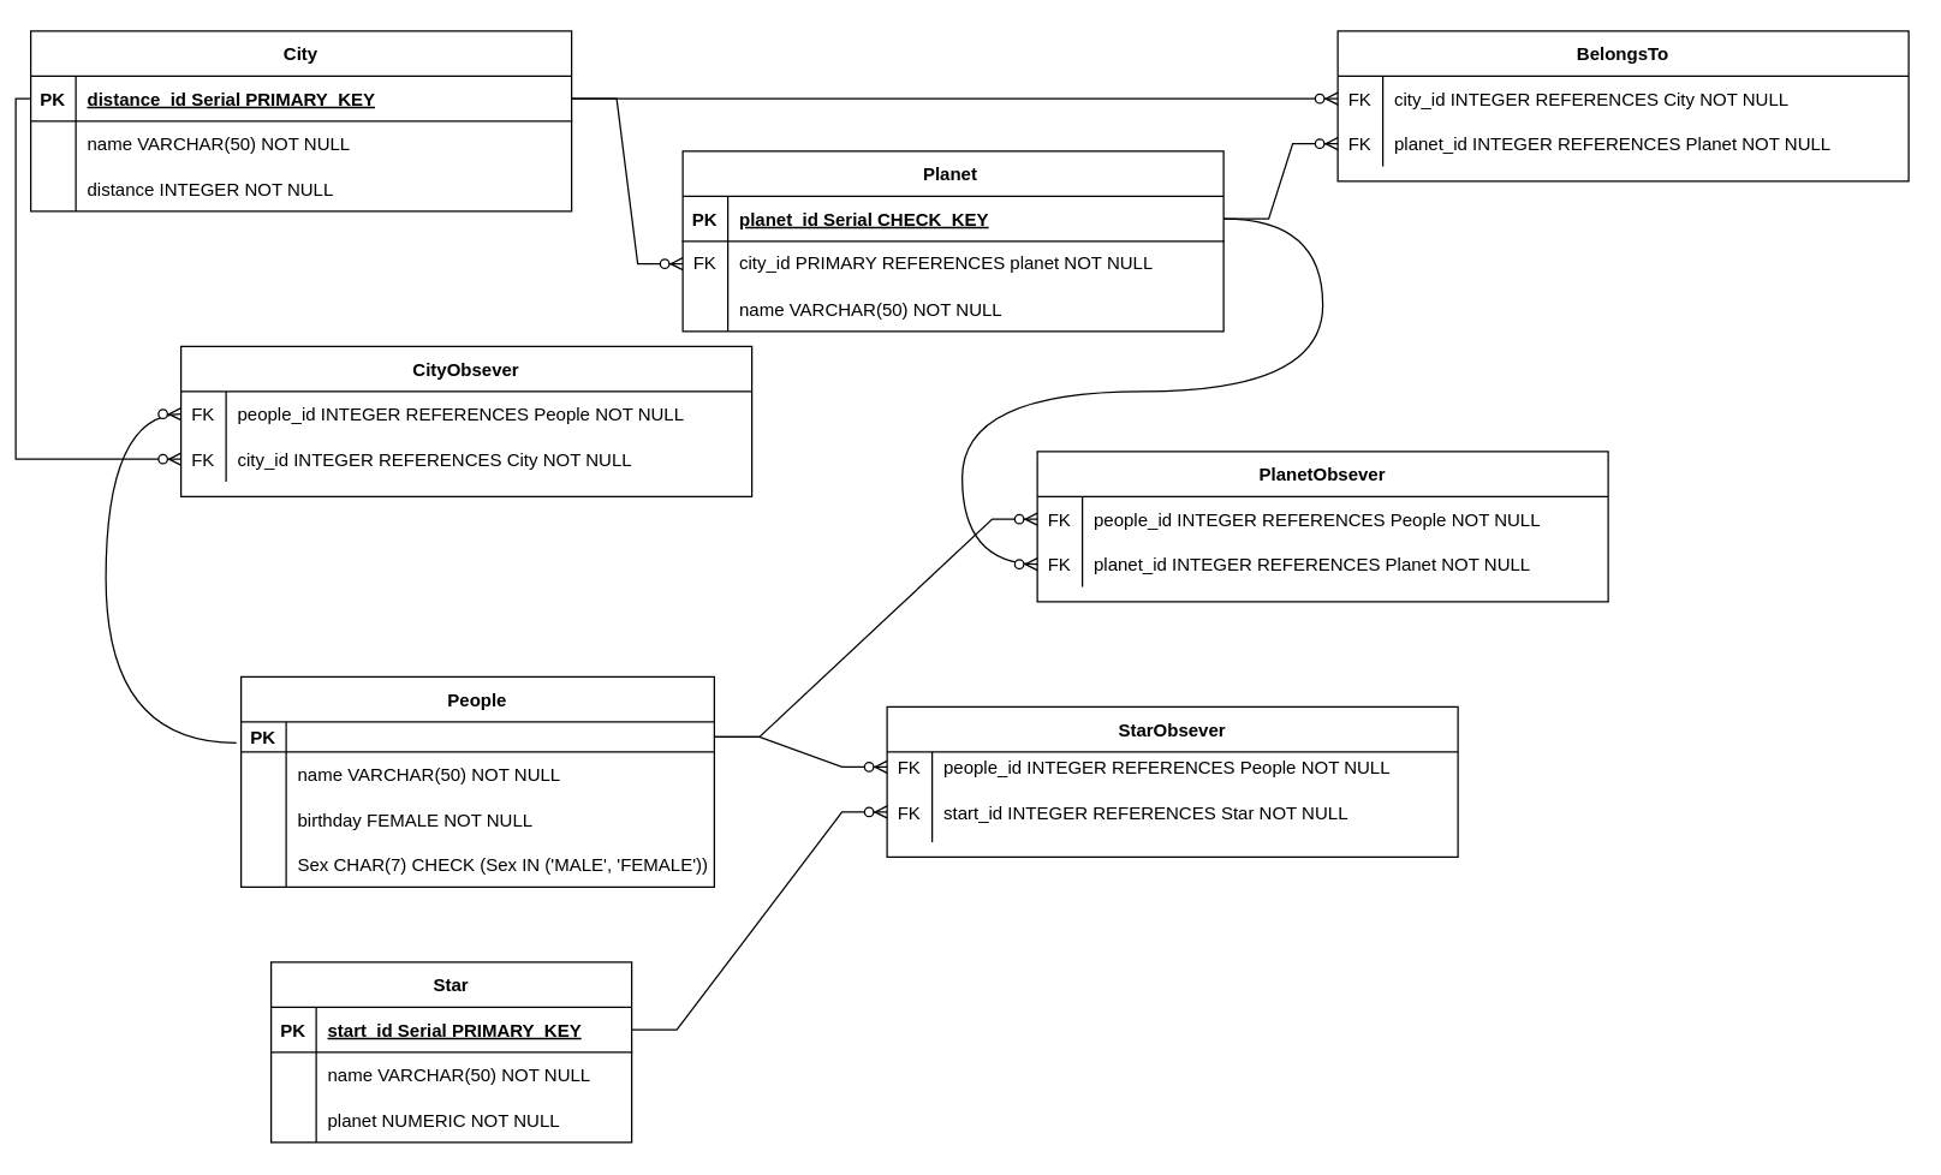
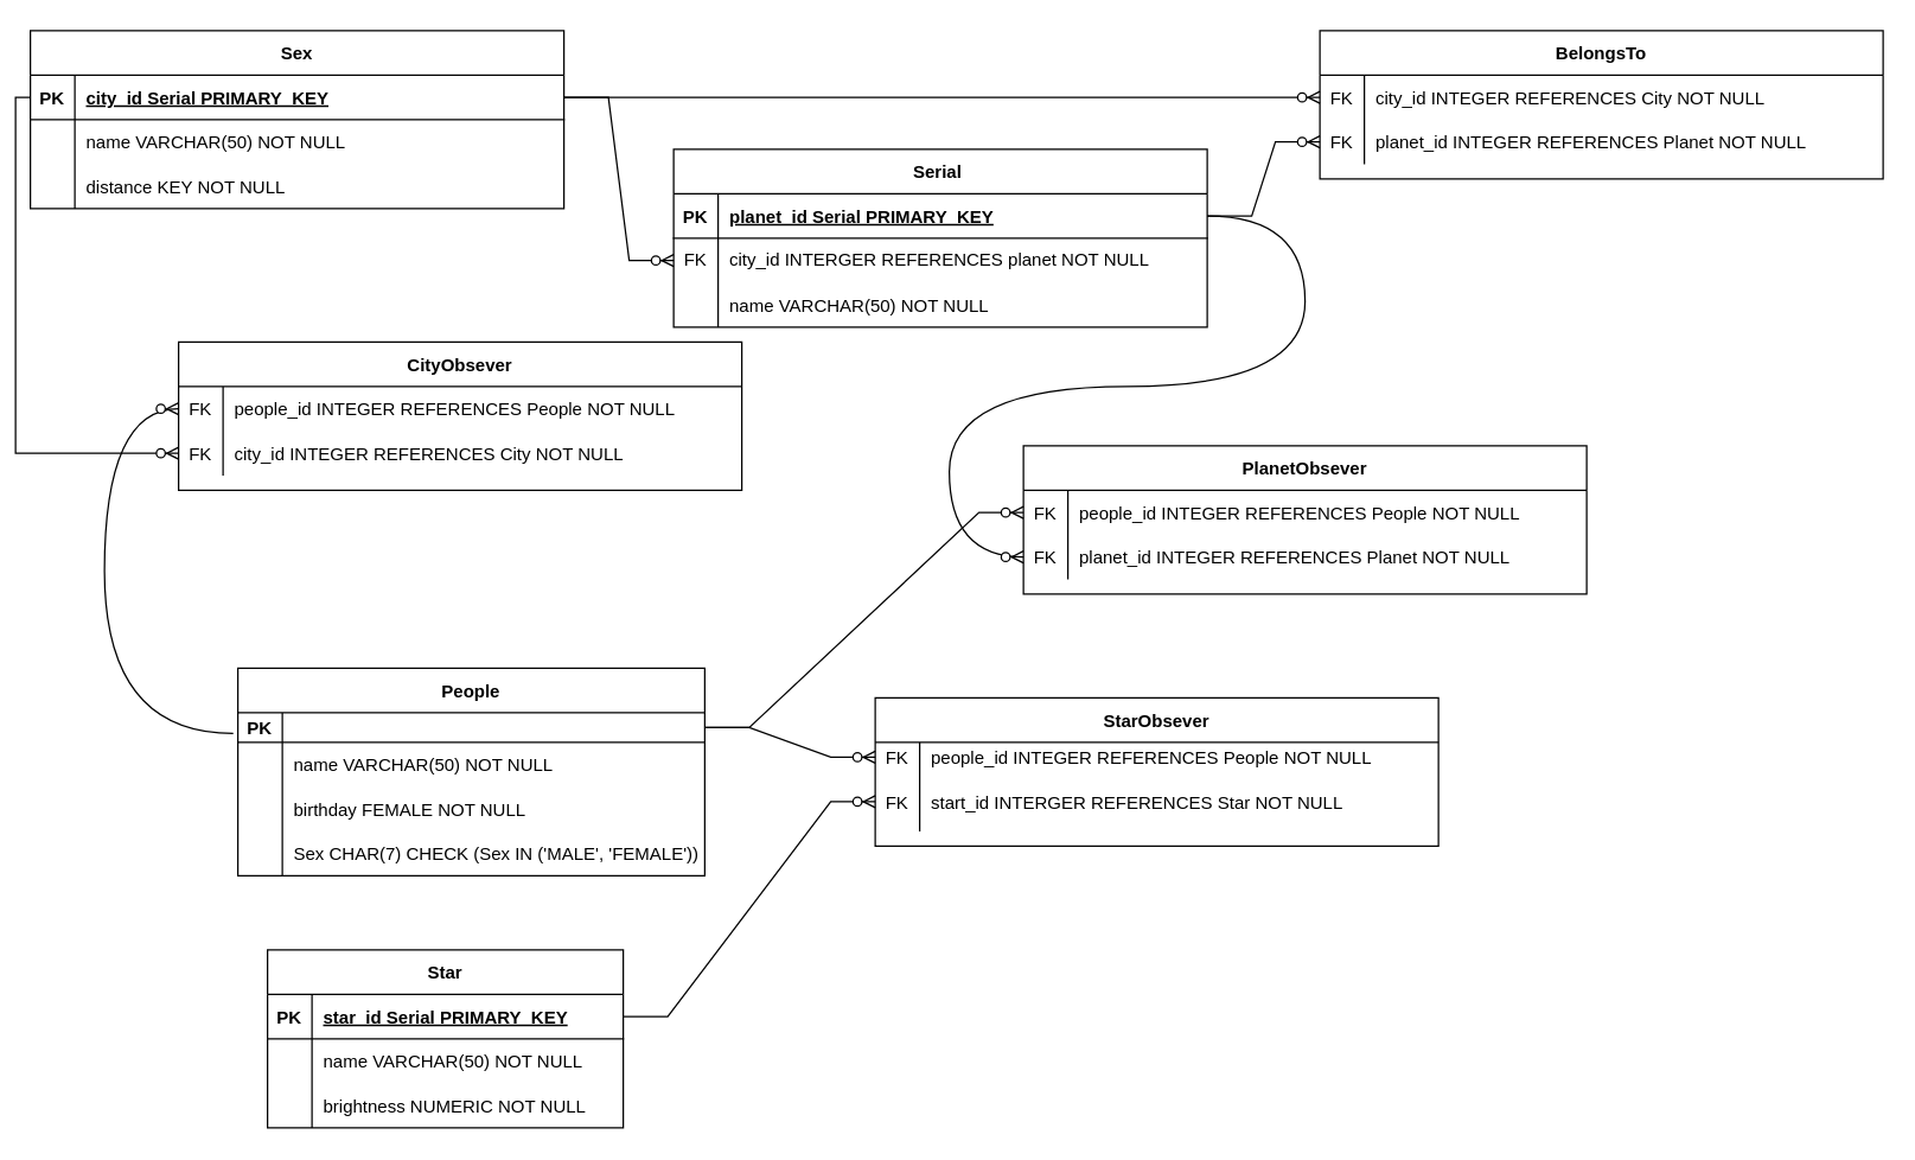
- <mxCell id="34" value="City" style="shape=table;startSize=30;container=1;collapsible=1;childLayout=tableLayout;fixedRows=1;rowLines=0;fontStyle=1;align=center;resizeLast=1;" vertex="1" parent="1"><mxGeometry x="20" y="20" width="360" height="120" as="geometry"><mxRectangle x="50" y="60" width="80" height="30" as="alternateBounds" /></mxGeometry></mxCell>
+ <mxCell id="34" value="Sex" style="shape=table;startSize=30;container=1;collapsible=1;childLayout=tableLayout;fixedRows=1;rowLines=0;fontStyle=1;align=center;resizeLast=1;" vertex="1" parent="1"><mxGeometry x="20" y="20" width="360" height="120" as="geometry"><mxRectangle x="50" y="60" width="80" height="30" as="alternateBounds" /></mxGeometry></mxCell>
- <mxCell id="37" value="distance_id Serial PRIMARY_KEY" style="shape=partialRectangle;overflow=hidden;connectable=0;fillColor=none;top=0;left=0;bottom=0;right=0;align=left;spacingLeft=6;fontStyle=5;" vertex="1" parent="35"><mxGeometry x="30" width="330" height="30" as="geometry"><mxRectangle width="330" height="30" as="alternateBounds" /></mxGeometry></mxCell>
+ <mxCell id="37" value="city_id Serial PRIMARY_KEY" style="shape=partialRectangle;overflow=hidden;connectable=0;fillColor=none;top=0;left=0;bottom=0;right=0;align=left;spacingLeft=6;fontStyle=5;" vertex="1" parent="35"><mxGeometry x="30" width="330" height="30" as="geometry"><mxRectangle width="330" height="30" as="alternateBounds" /></mxGeometry></mxCell>
- <mxCell id="2" value="Planet " style="shape=table;startSize=30;container=1;collapsible=1;childLayout=tableLayout;fixedRows=1;rowLines=0;fontStyle=1;align=center;resizeLast=1;" vertex="1" parent="1"><mxGeometry x="454" y="100" width="360" height="120" as="geometry"><mxRectangle x="570" y="80" width="80" height="30" as="alternateBounds" /></mxGeometry></mxCell>
+ <mxCell id="2" value="Serial " style="shape=table;startSize=30;container=1;collapsible=1;childLayout=tableLayout;fixedRows=1;rowLines=0;fontStyle=1;align=center;resizeLast=1;" vertex="1" parent="1"><mxGeometry x="454" y="100" width="360" height="120" as="geometry"><mxRectangle x="570" y="80" width="80" height="30" as="alternateBounds" /></mxGeometry></mxCell>
- <mxCell id="43" value="distance INTEGER NOT NULL" style="shape=partialRectangle;connectable=0;fillColor=none;top=0;left=0;bottom=0;right=0;align=left;spacingLeft=6;overflow=hidden;" vertex="1" parent="41"><mxGeometry x="30" width="330" height="30" as="geometry"><mxRectangle width="330" height="30" as="alternateBounds" /></mxGeometry></mxCell>
+ <mxCell id="43" value="distance KEY NOT NULL" style="shape=partialRectangle;connectable=0;fillColor=none;top=0;left=0;bottom=0;right=0;align=left;spacingLeft=6;overflow=hidden;" vertex="1" parent="41"><mxGeometry x="30" width="330" height="30" as="geometry"><mxRectangle width="330" height="30" as="alternateBounds" /></mxGeometry></mxCell>
- <mxCell id="5" value="planet_id Serial CHECK_KEY" style="shape=partialRectangle;overflow=hidden;connectable=0;fillColor=none;top=0;left=0;bottom=0;right=0;align=left;spacingLeft=6;fontStyle=5;" vertex="1" parent="3"><mxGeometry x="30" width="330" height="30" as="geometry"><mxRectangle width="330" height="30" as="alternateBounds" /></mxGeometry></mxCell>
+ <mxCell id="5" value="planet_id Serial PRIMARY_KEY" style="shape=partialRectangle;overflow=hidden;connectable=0;fillColor=none;top=0;left=0;bottom=0;right=0;align=left;spacingLeft=6;fontStyle=5;" vertex="1" parent="3"><mxGeometry x="30" width="330" height="30" as="geometry"><mxRectangle width="330" height="30" as="alternateBounds" /></mxGeometry></mxCell>
- <mxCell id="8" value="city_id PRIMARY REFERENCES planet NOT NULL" style="shape=partialRectangle;connectable=0;fillColor=none;top=0;left=0;bottom=0;right=0;align=left;spacingLeft=6;fontStyle=0;overflow=hidden;whiteSpace=wrap;html=1;" vertex="1" parent="6"><mxGeometry x="30" width="330" height="30" as="geometry"><mxRectangle width="330" height="30" as="alternateBounds" /></mxGeometry></mxCell>
+ <mxCell id="8" value="city_id INTERGER REFERENCES planet NOT NULL" style="shape=partialRectangle;connectable=0;fillColor=none;top=0;left=0;bottom=0;right=0;align=left;spacingLeft=6;fontStyle=0;overflow=hidden;whiteSpace=wrap;html=1;" vertex="1" parent="6"><mxGeometry x="30" width="330" height="30" as="geometry"><mxRectangle width="330" height="30" as="alternateBounds" /></mxGeometry></mxCell>
- <mxCell id="50" value="start_id INTEGER REFERENCES Star NOT NULL" style="shape=partialRectangle;overflow=hidden;connectable=0;fillColor=none;top=0;left=0;bottom=0;right=0;align=left;spacingLeft=6;" vertex="1" parent="48"><mxGeometry x="30" width="350" height="40" as="geometry"><mxRectangle width="350" height="40" as="alternateBounds" /></mxGeometry></mxCell>
+ <mxCell id="50" value="start_id INTERGER REFERENCES Star NOT NULL" style="shape=partialRectangle;overflow=hidden;connectable=0;fillColor=none;top=0;left=0;bottom=0;right=0;align=left;spacingLeft=6;" vertex="1" parent="48"><mxGeometry x="30" width="350" height="40" as="geometry"><mxRectangle width="350" height="40" as="alternateBounds" /></mxGeometry></mxCell>
- <mxCell id="27" value="start_id Serial PRIMARY_KEY" style="shape=partialRectangle;overflow=hidden;connectable=0;fillColor=none;top=0;left=0;bottom=0;right=0;align=left;spacingLeft=6;fontStyle=5;" vertex="1" parent="25"><mxGeometry x="30" width="210" height="30" as="geometry"><mxRectangle width="210" height="30" as="alternateBounds" /></mxGeometry></mxCell>
+ <mxCell id="27" value="star_id Serial PRIMARY_KEY" style="shape=partialRectangle;overflow=hidden;connectable=0;fillColor=none;top=0;left=0;bottom=0;right=0;align=left;spacingLeft=6;fontStyle=5;" vertex="1" parent="25"><mxGeometry x="30" width="210" height="30" as="geometry"><mxRectangle width="210" height="30" as="alternateBounds" /></mxGeometry></mxCell>
- <mxCell id="33" value="planet NUMERIC NOT NULL" style="shape=partialRectangle;connectable=0;fillColor=none;top=0;left=0;bottom=0;right=0;align=left;spacingLeft=6;overflow=hidden;" vertex="1" parent="31"><mxGeometry x="30" width="210" height="30" as="geometry"><mxRectangle width="210" height="30" as="alternateBounds" /></mxGeometry></mxCell>
+ <mxCell id="33" value="brightness NUMERIC NOT NULL" style="shape=partialRectangle;connectable=0;fillColor=none;top=0;left=0;bottom=0;right=0;align=left;spacingLeft=6;overflow=hidden;" vertex="1" parent="31"><mxGeometry x="30" width="210" height="30" as="geometry"><mxRectangle width="210" height="30" as="alternateBounds" /></mxGeometry></mxCell>
